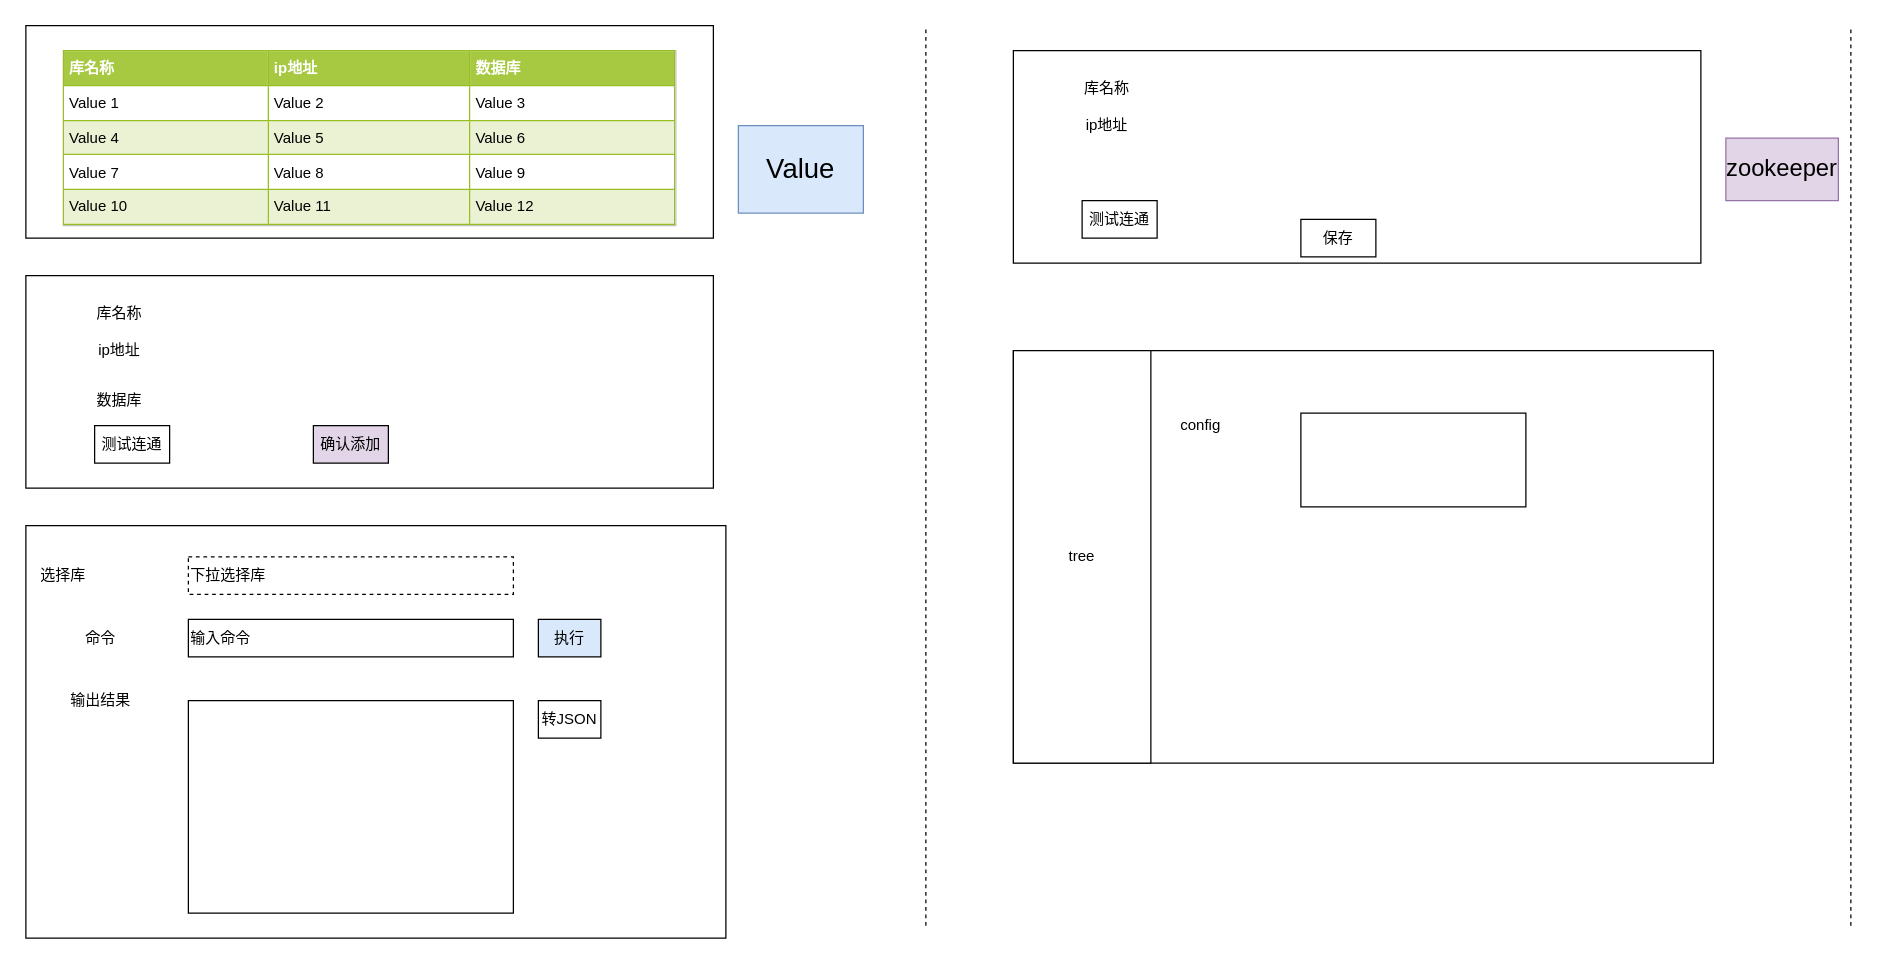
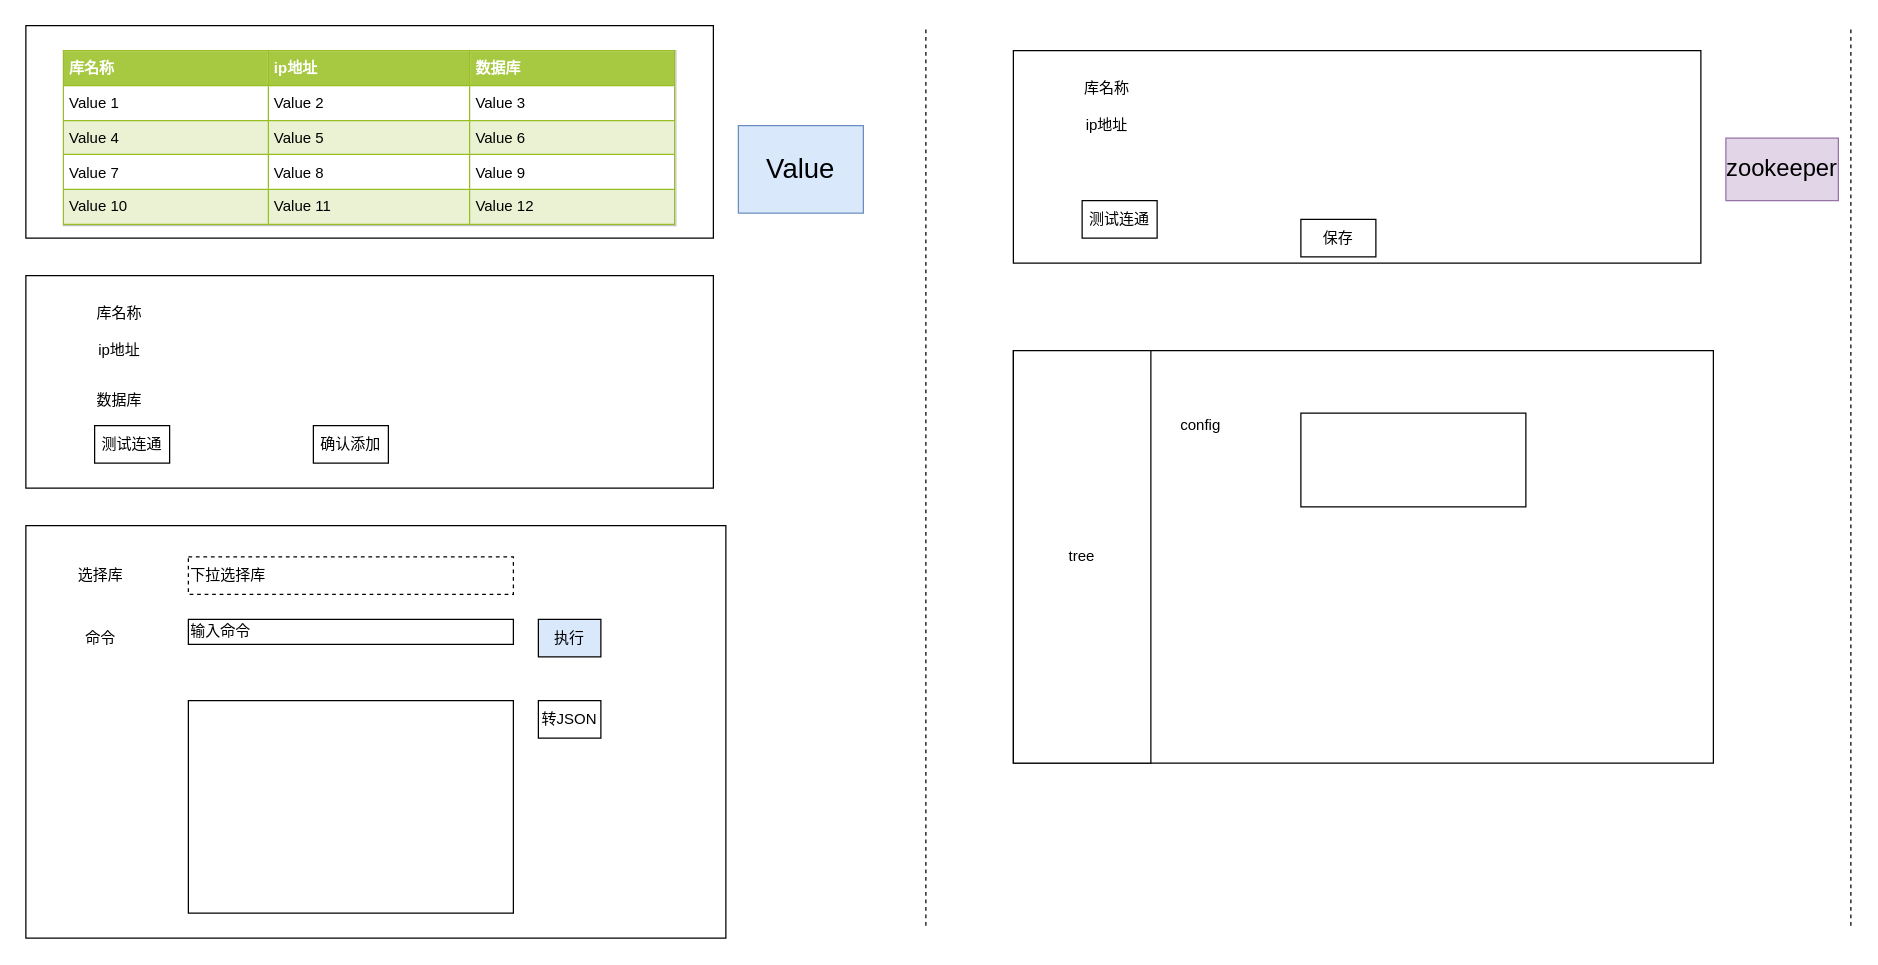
- <mxCell id="8" value="确认添加" style="rounded=0;whiteSpace=wrap;html=1;fillColor=#e1d5e7;" vertex="1" parent="3"><mxGeometry x="230" y="120" width="60" height="30" as="geometry" /></mxCell>
+ <mxCell id="8" value="确认添加" style="rounded=0;whiteSpace=wrap;html=1;" vertex="1" parent="3"><mxGeometry x="230" y="120" width="60" height="30" as="geometry" /></mxCell>
- <mxCell id="17" value="选择库" style="text;html=1;strokeColor=none;fillColor=none;align=center;verticalAlign=middle;whiteSpace=wrap;rounded=0;" vertex="1" parent="13"><mxGeometry x="10" y="30" width="40" height="20" as="geometry" /></mxCell>
+ <mxCell id="17" value="选择库" style="text;html=1;strokeColor=none;fillColor=none;align=center;verticalAlign=middle;whiteSpace=wrap;rounded=0;" vertex="1" parent="13"><mxGeometry x="40" y="30" width="40" height="20" as="geometry" /></mxCell>
- <mxCell id="15" value="输入命令" style="rounded=0;whiteSpace=wrap;html=1;align=left;" vertex="1" parent="13"><mxGeometry x="130" y="75" width="260" height="30" as="geometry" /></mxCell>
+ <mxCell id="15" value="输入命令" style="rounded=0;whiteSpace=wrap;html=1;align=left;" vertex="1" parent="13"><mxGeometry x="130" y="75" width="260" height="20" as="geometry" /></mxCell>
- <mxCell id="19" value="输出结果" style="text;html=1;strokeColor=none;fillColor=none;align=center;verticalAlign=middle;whiteSpace=wrap;rounded=0;" vertex="1" parent="13"><mxGeometry x="25" y="130" width="70" height="20" as="geometry" /></mxCell>
